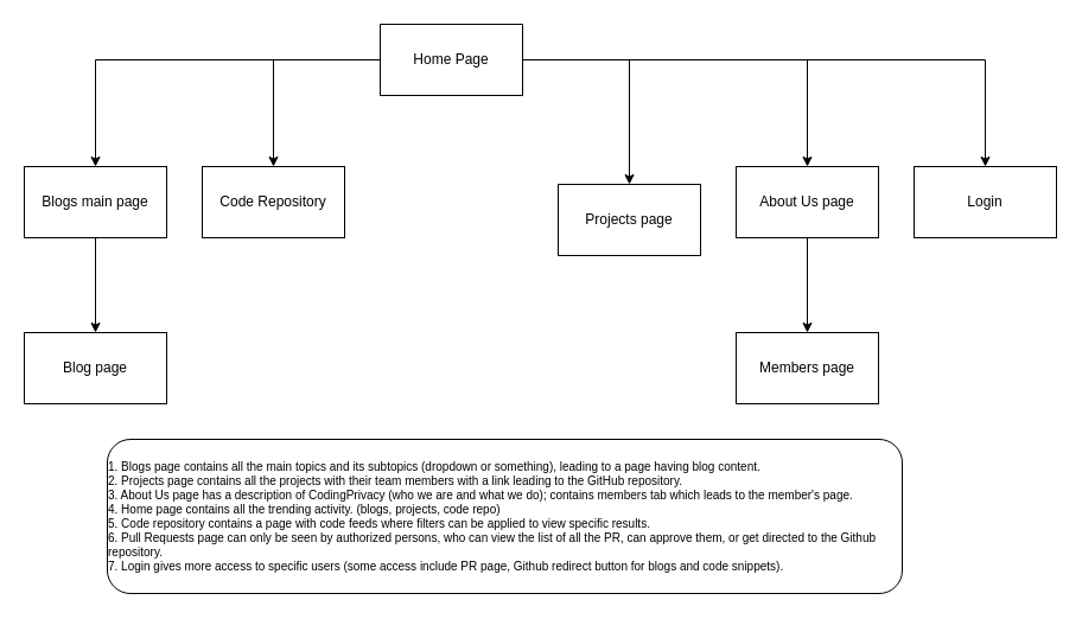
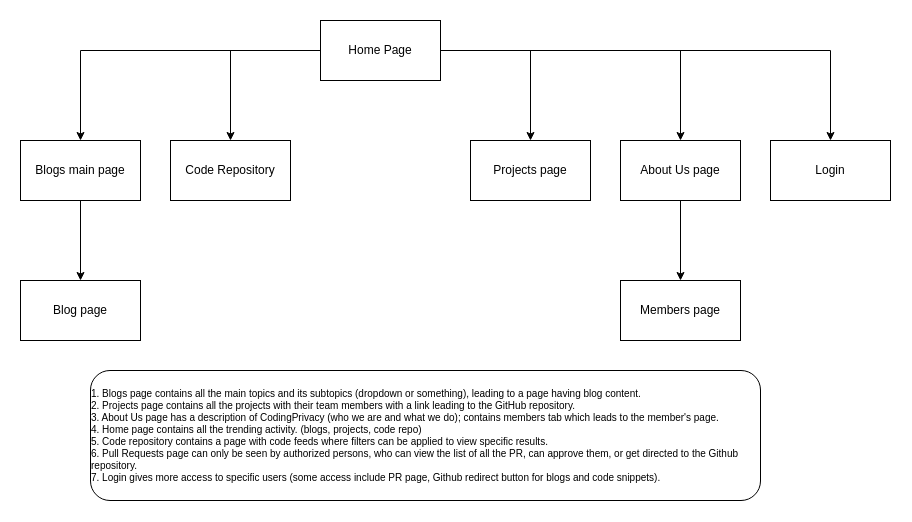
- <mxCell id="11" value="Projects page" style="rounded=0;whiteSpace=wrap;html=1;" vertex="1" parent="1"><mxGeometry x="470" y="155" width="120" height="60" as="geometry" /></mxCell>
+ <mxCell id="11" value="Projects page" style="rounded=0;whiteSpace=wrap;html=1;" vertex="1" parent="1"><mxGeometry x="470" y="140" width="120" height="60" as="geometry" /></mxCell>
